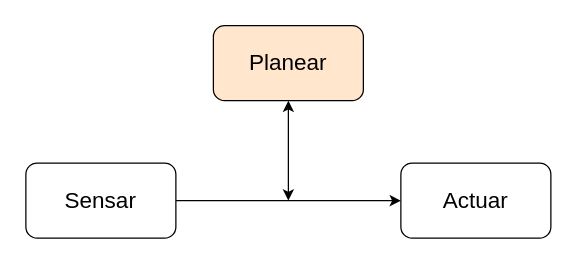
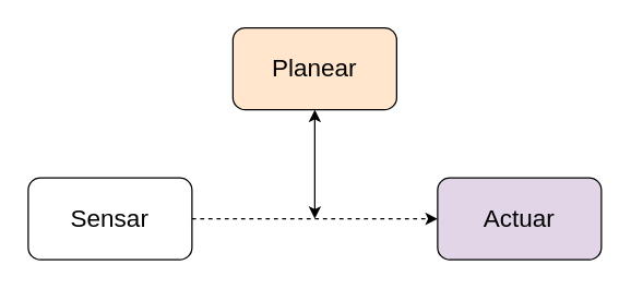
- <mxCell id="3" style="edgeStyle=orthogonalEdgeStyle;rounded=0;orthogonalLoop=1;jettySize=auto;html=1;entryX=0;entryY=0.5;entryDx=0;entryDy=0;" edge="1" parent="1" source="2" target="4"><mxGeometry relative="1" as="geometry"><mxPoint x="250" y="160" as="sourcePoint" /></mxGeometry></mxCell>
+ <mxCell id="3" style="edgeStyle=orthogonalEdgeStyle;rounded=0;orthogonalLoop=1;jettySize=auto;html=1;entryX=0;entryY=0.5;entryDx=0;entryDy=0;dashed=1;" edge="1" parent="1" source="2" target="4"><mxGeometry relative="1" as="geometry"><mxPoint x="250" y="160" as="sourcePoint" /></mxGeometry></mxCell>
- <mxCell id="4" value="Actuar" style="rounded=1;whiteSpace=wrap;html=1;fontStyle=0;fontSize=18;" vertex="1" parent="1"><mxGeometry x="320" y="130" width="120" height="60" as="geometry" /></mxCell>
+ <mxCell id="4" value="Actuar" style="rounded=1;whiteSpace=wrap;html=1;fontStyle=0;fontSize=18;fillColor=#e1d5e7;" vertex="1" parent="1"><mxGeometry x="320" y="130" width="120" height="60" as="geometry" /></mxCell>
